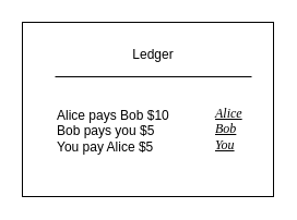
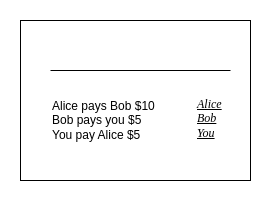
- <mxCell id="5" value="Ledger" style="text;html=1;strokeColor=none;fillColor=none;align=center;verticalAlign=middle;whiteSpace=wrap;rounded=0;" parent="3" vertex="1"><mxGeometry x="100" y="20" width="40" height="20" as="geometry" /></mxCell>
